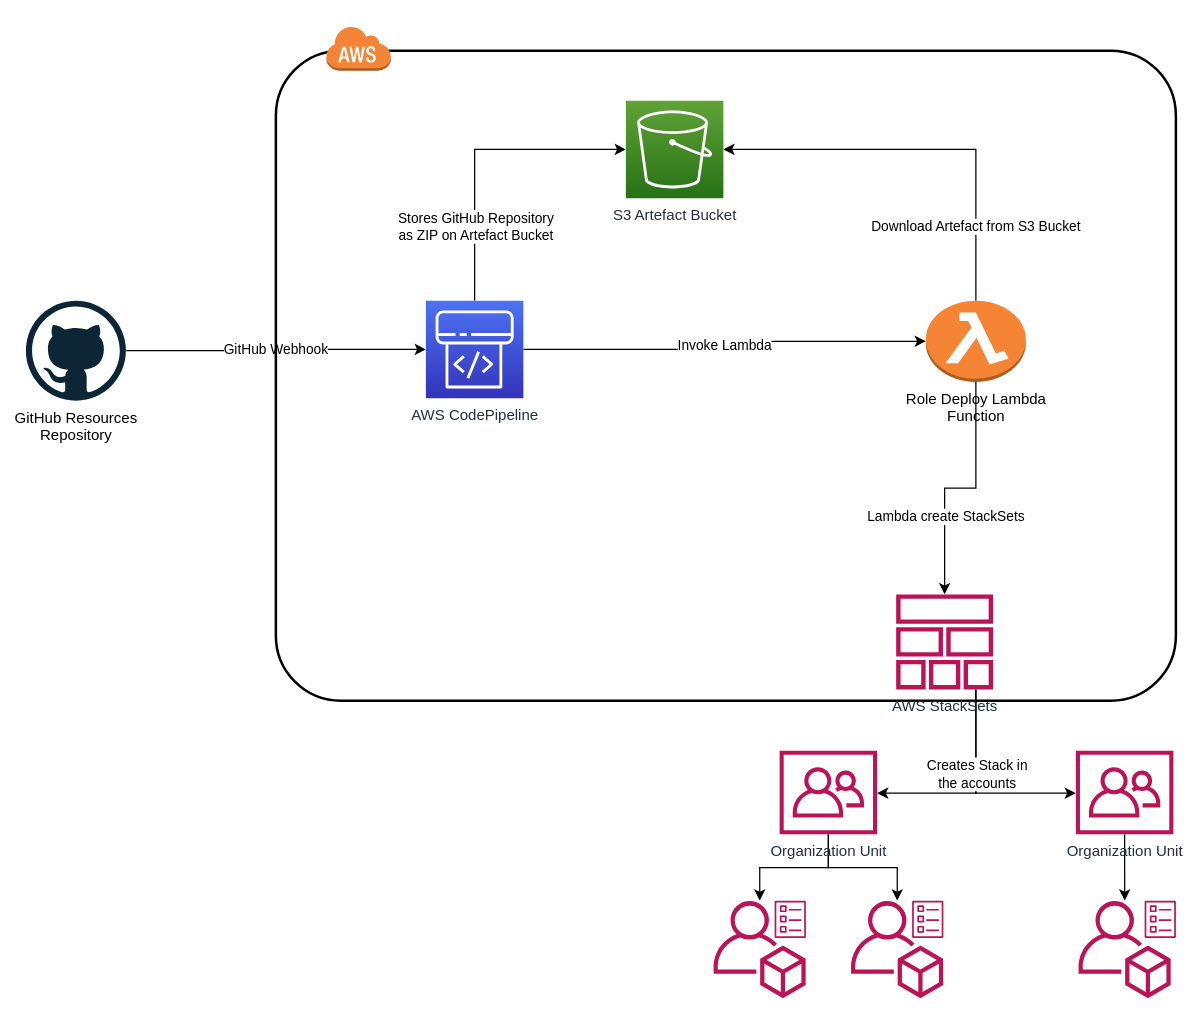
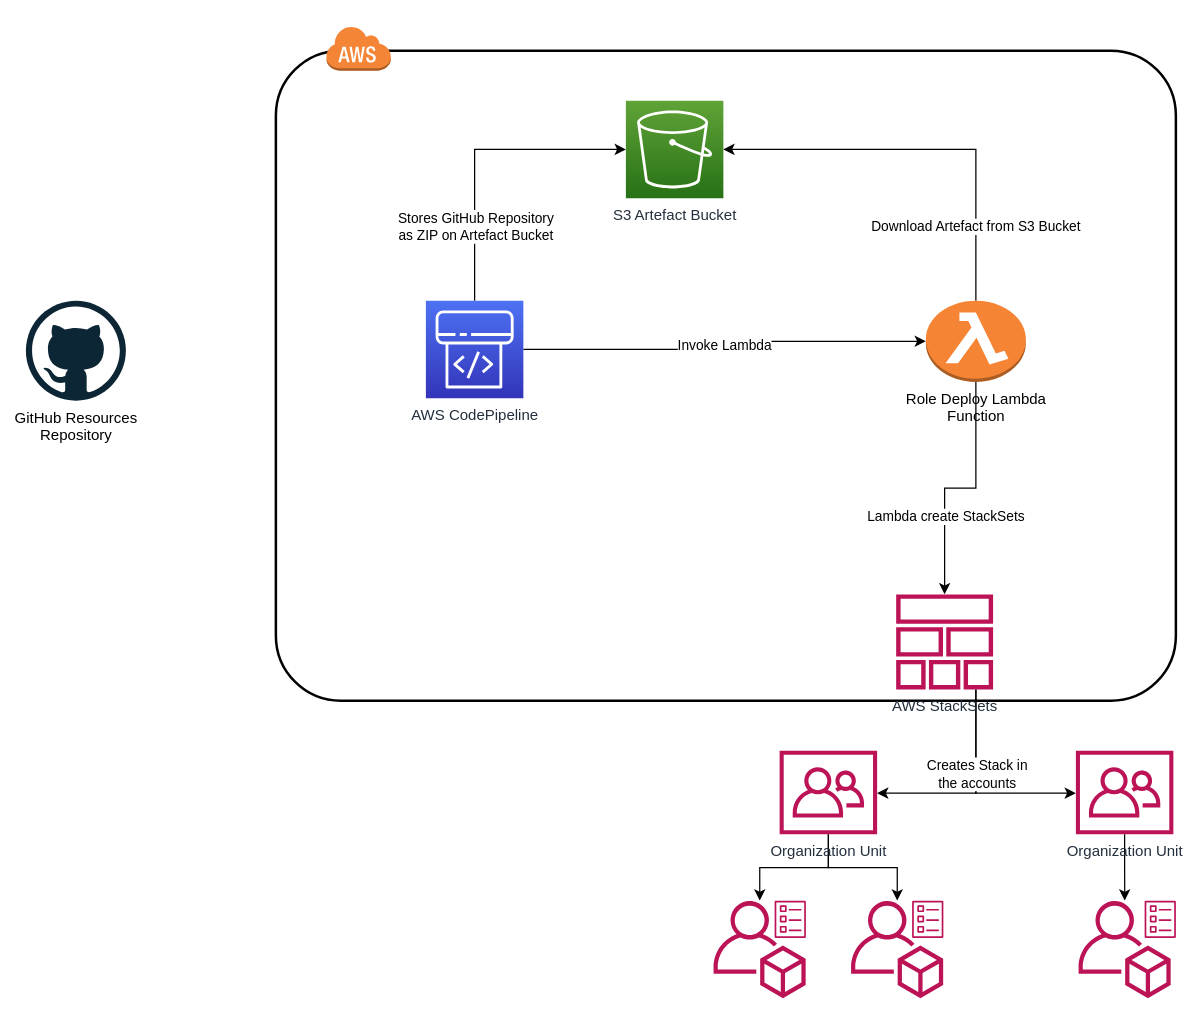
- <mxCell id="2" value="GitHub Webhook" style="edgeStyle=orthogonalEdgeStyle;rounded=0;orthogonalLoop=1;jettySize=auto;html=1;" edge="1" parent="1" source="3" target="9"><mxGeometry relative="1" as="geometry" /></mxCell>
